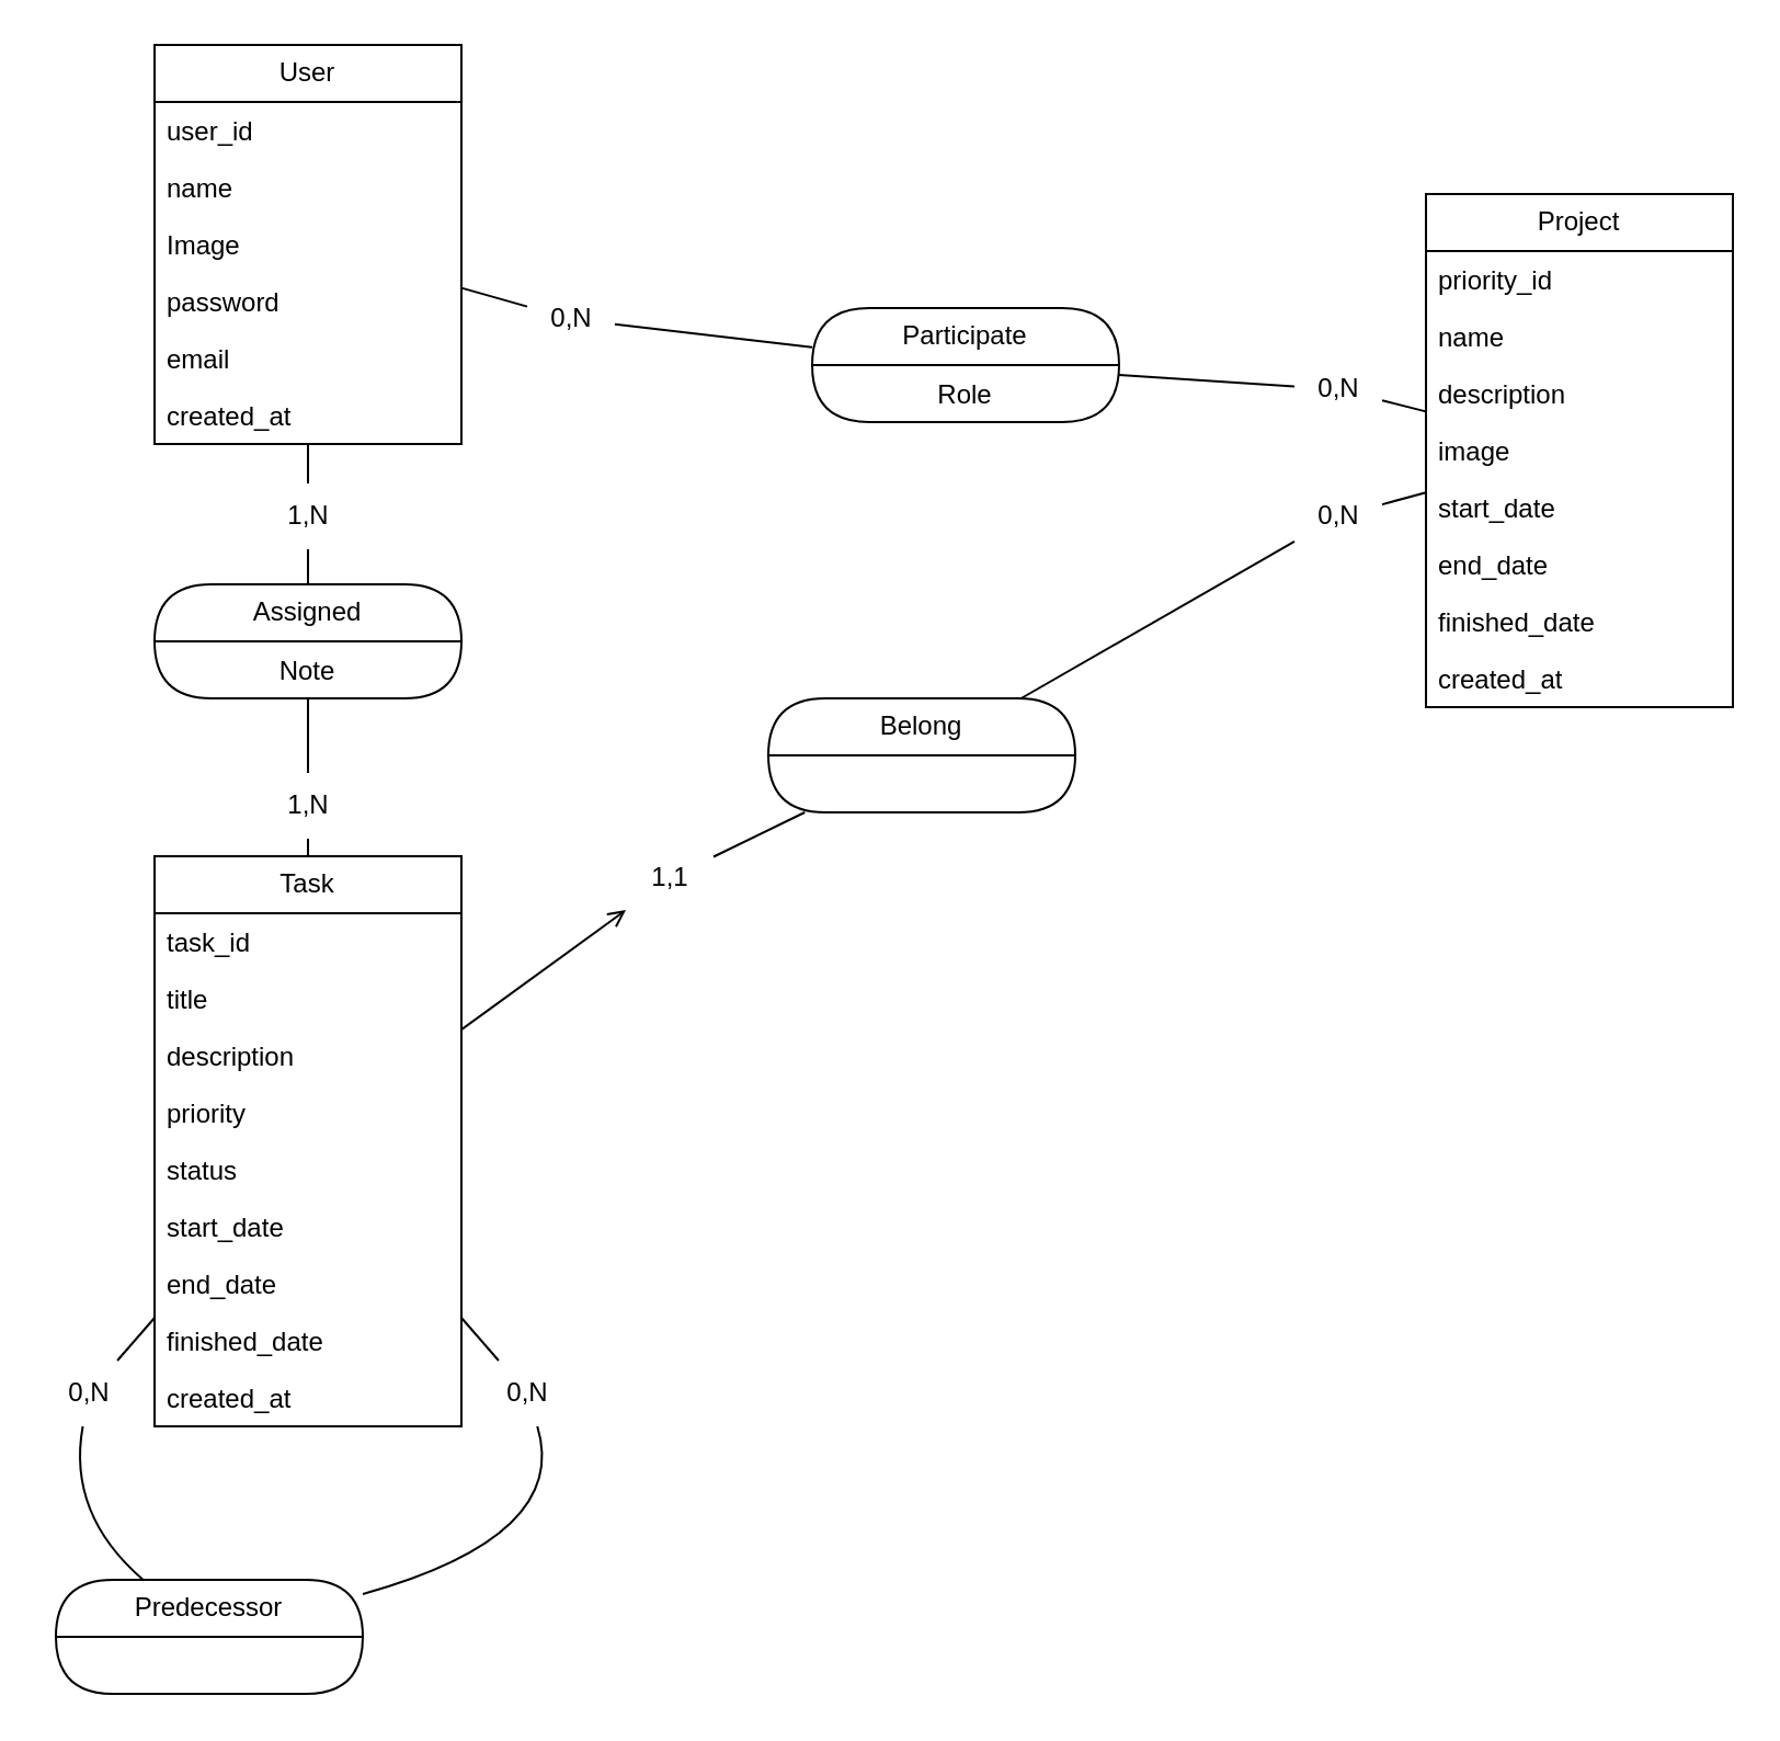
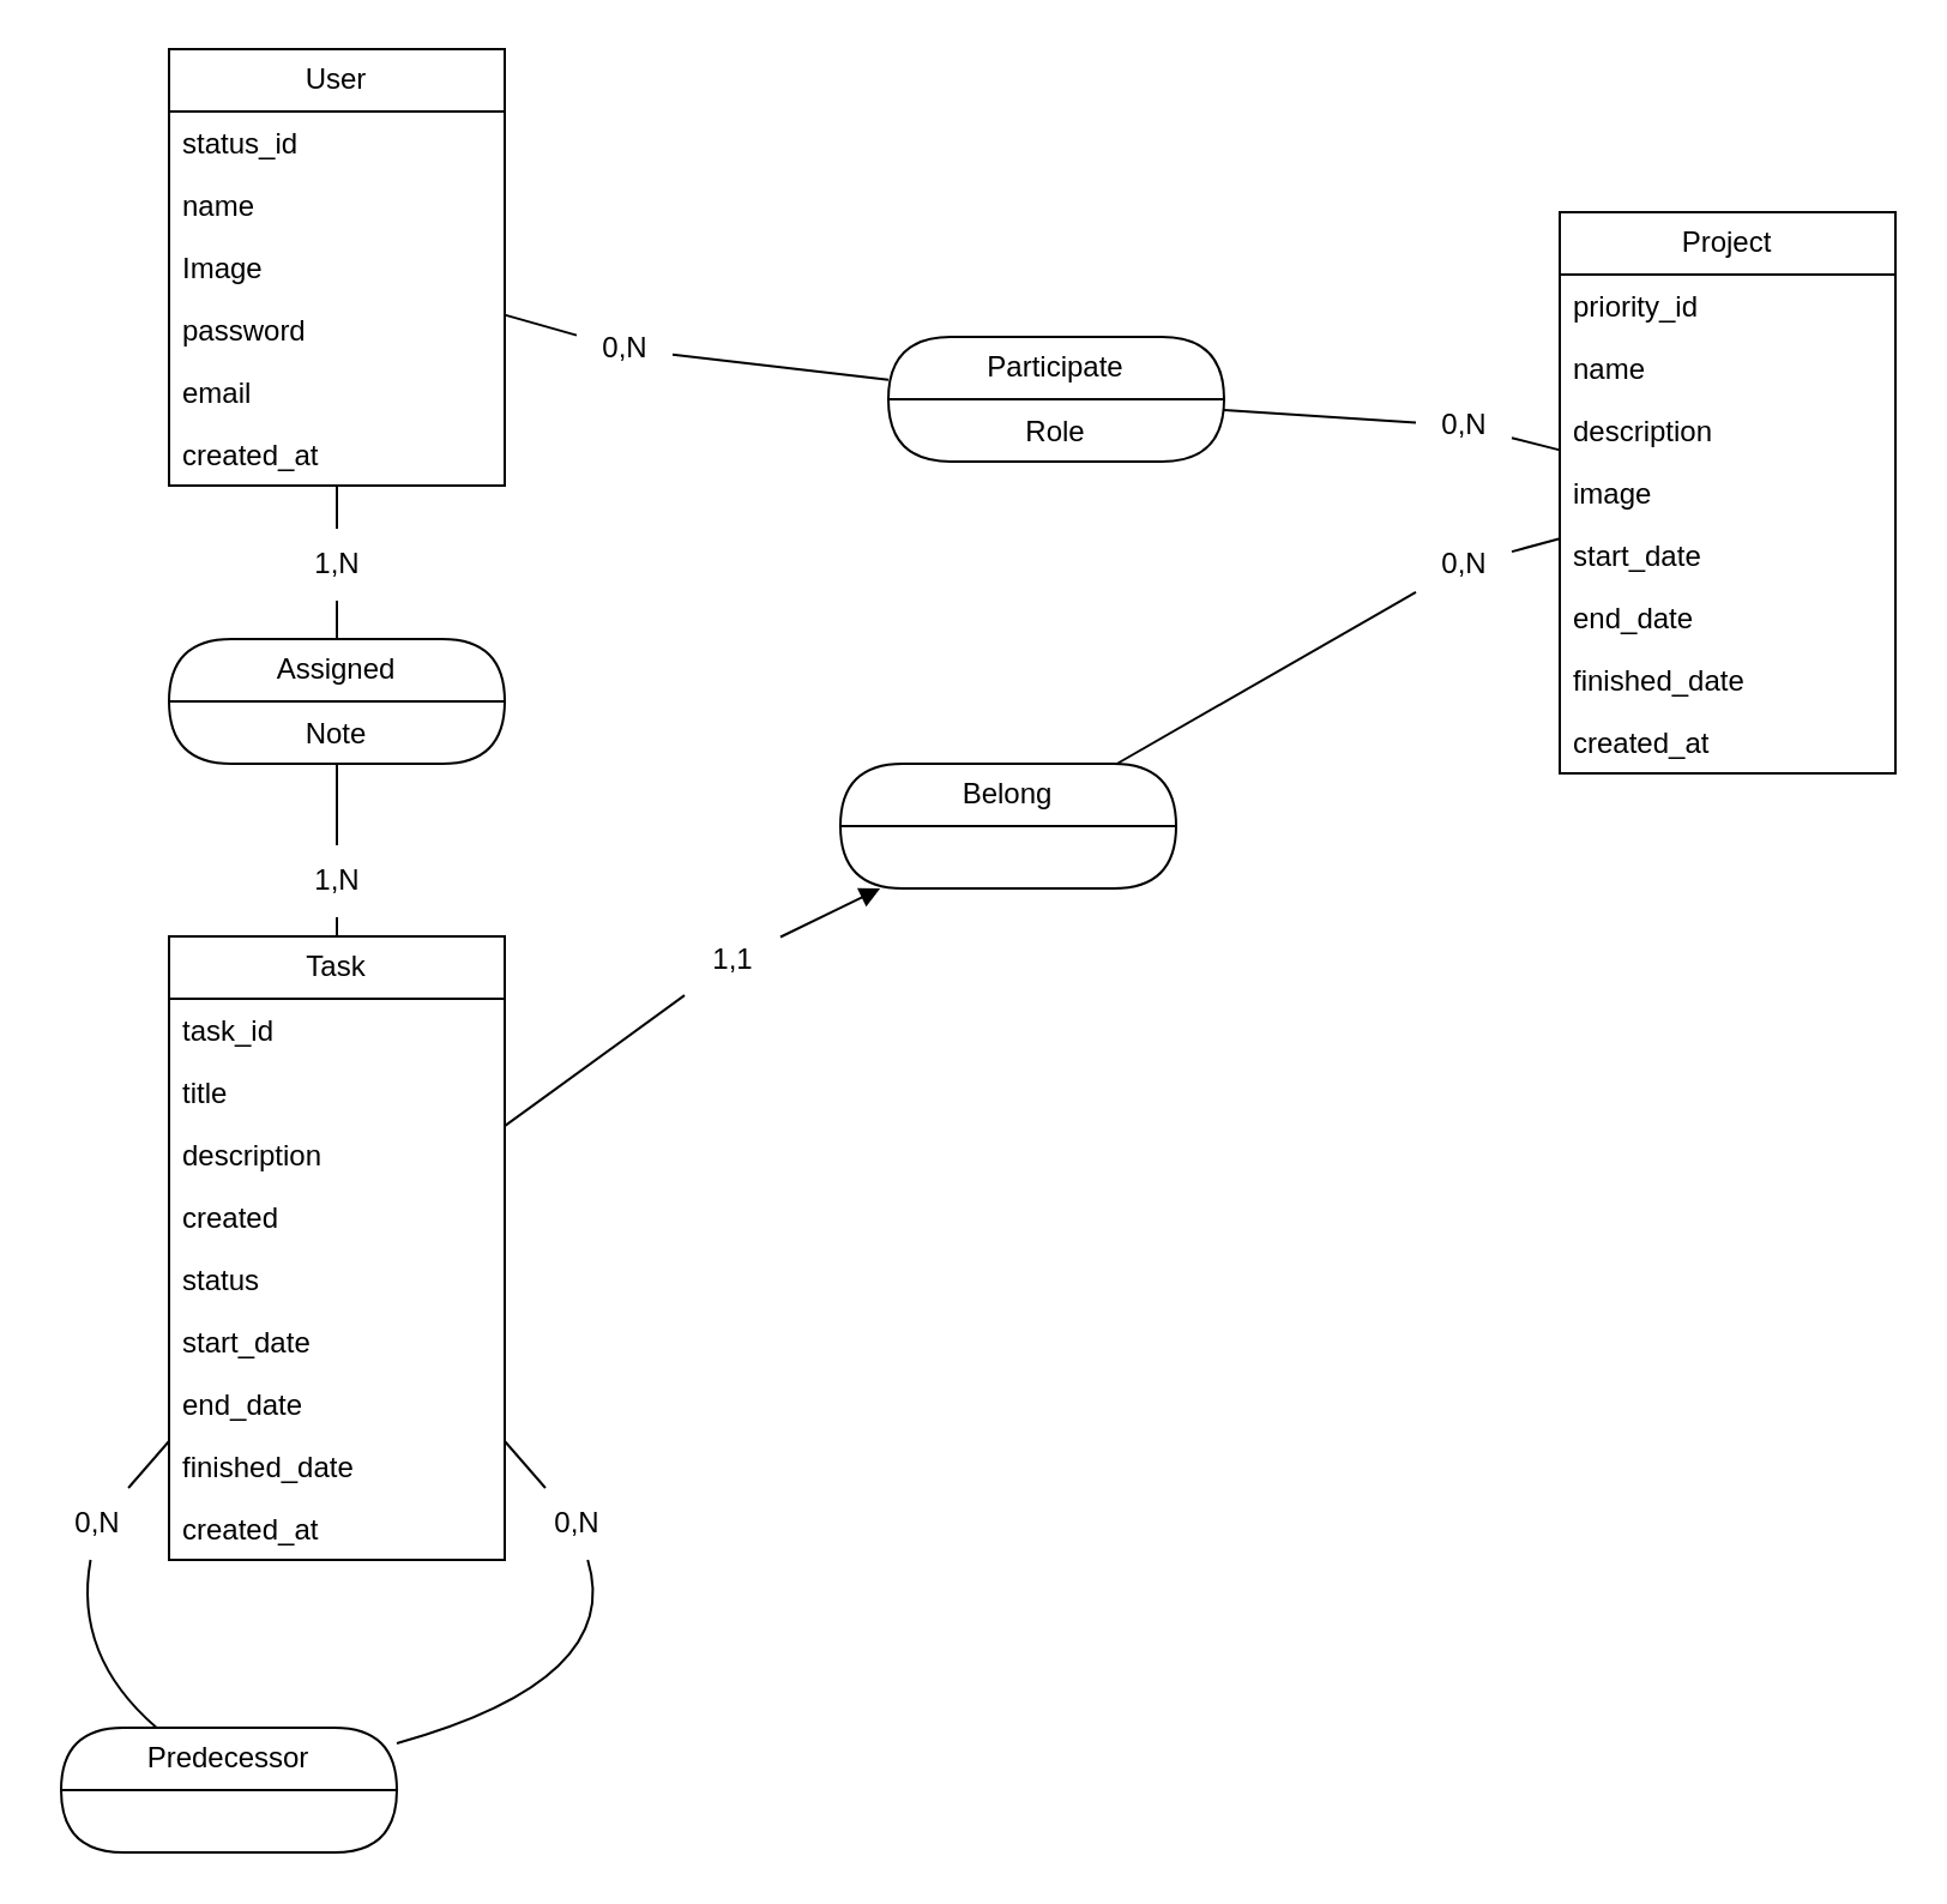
- <mxCell id="3" value="user_id" style="text;strokeColor=none;fillColor=none;align=left;verticalAlign=top;spacingLeft=4;spacingRight=4;overflow=hidden;rotatable=0;points=[[0,0.5],[1,0.5]];portConstraint=eastwest;whiteSpace=wrap;html=1;" parent="2" vertex="1"><mxGeometry y="26" width="140" height="26" as="geometry" /></mxCell>
+ <mxCell id="3" value="status_id" style="text;strokeColor=none;fillColor=none;align=left;verticalAlign=top;spacingLeft=4;spacingRight=4;overflow=hidden;rotatable=0;points=[[0,0.5],[1,0.5]];portConstraint=eastwest;whiteSpace=wrap;html=1;" parent="2" vertex="1"><mxGeometry y="26" width="140" height="26" as="geometry" /></mxCell>
- <mxCell id="36" style="rounded=0;orthogonalLoop=1;jettySize=auto;html=1;endArrow=none;startFill=0;" parent="1" source="45" target="34" edge="1"><mxGeometry relative="1" as="geometry"><mxPoint x="150" y="400" as="sourcePoint" /><mxPoint x="150" y="328" as="targetPoint" /></mxGeometry></mxCell>
+ <mxCell id="36" style="rounded=0;orthogonalLoop=1;jettySize=auto;html=1;endArrow=block;startFill=0;" parent="1" source="45" target="34" edge="1"><mxGeometry relative="1" as="geometry"><mxPoint x="150" y="400" as="sourcePoint" /><mxPoint x="150" y="328" as="targetPoint" /></mxGeometry></mxCell>
- <mxCell id="44" value="" style="rounded=0;orthogonalLoop=1;jettySize=auto;html=1;endArrow=open;startFill=0;" parent="1" source="9" target="45" edge="1"><mxGeometry relative="1" as="geometry"><mxPoint x="210" y="472" as="sourcePoint" /><mxPoint x="388" y="382" as="targetPoint" /></mxGeometry></mxCell>
+ <mxCell id="44" value="" style="rounded=0;orthogonalLoop=1;jettySize=auto;html=1;endArrow=none;startFill=0;" parent="1" source="9" target="45" edge="1"><mxGeometry relative="1" as="geometry"><mxPoint x="210" y="472" as="sourcePoint" /><mxPoint x="388" y="382" as="targetPoint" /></mxGeometry></mxCell>
- <mxCell id="13" value="priority" style="text;strokeColor=none;fillColor=none;align=left;verticalAlign=top;spacingLeft=4;spacingRight=4;overflow=hidden;rotatable=0;points=[[0,0.5],[1,0.5]];portConstraint=eastwest;whiteSpace=wrap;html=1;" parent="9" vertex="1"><mxGeometry y="104" width="140" height="26" as="geometry" /></mxCell>
+ <mxCell id="13" value="created" style="text;strokeColor=none;fillColor=none;align=left;verticalAlign=top;spacingLeft=4;spacingRight=4;overflow=hidden;rotatable=0;points=[[0,0.5],[1,0.5]];portConstraint=eastwest;whiteSpace=wrap;html=1;" parent="9" vertex="1"><mxGeometry y="104" width="140" height="26" as="geometry" /></mxCell>
